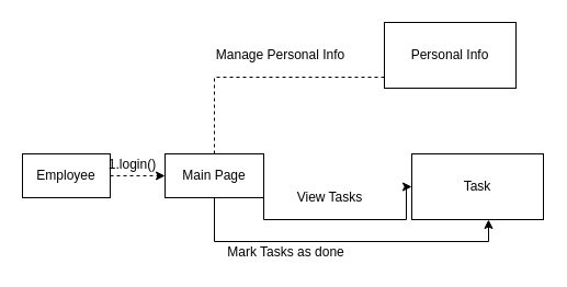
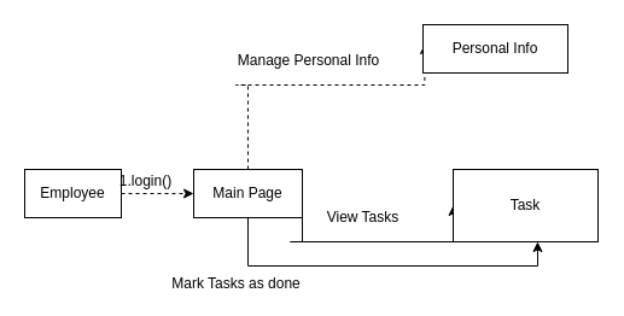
- <mxCell id="9" value="Personal Info" style="rounded=0;whiteSpace=wrap;html=1;" vertex="1" parent="1"><mxGeometry x="350" y="20" width="120" height="60" as="geometry" /></mxCell>
+ <mxCell id="9" value="Personal Info" style="rounded=0;whiteSpace=wrap;html=1;" vertex="1" parent="1"><mxGeometry x="350" y="20" width="120" height="40" as="geometry" /></mxCell>
- <mxCell id="7" value="Main Page" style="rounded=0;whiteSpace=wrap;html=1;" vertex="1" parent="1"><mxGeometry x="150" y="140" width="90" height="40" as="geometry" /></mxCell>
+ <mxCell id="7" value="Main Page" style="rounded=0;whiteSpace=wrap;html=1;" vertex="1" parent="1"><mxGeometry x="160" y="140" width="90" height="40" as="geometry" /></mxCell>
- <mxCell id="12" value="Mark Tasks as done" style="text;html=1;align=center;verticalAlign=middle;resizable=0;points=[];autosize=1;strokeColor=none;" vertex="1" parent="1"><mxGeometry x="200" y="220" width="120" height="20" as="geometry" /></mxCell>
+ <mxCell id="12" value="Mark Tasks as done" style="text;html=1;align=center;verticalAlign=middle;resizable=0;points=[];autosize=1;strokeColor=none;" vertex="1" parent="1"><mxGeometry x="135" y="225" width="120" height="20" as="geometry" /></mxCell>
